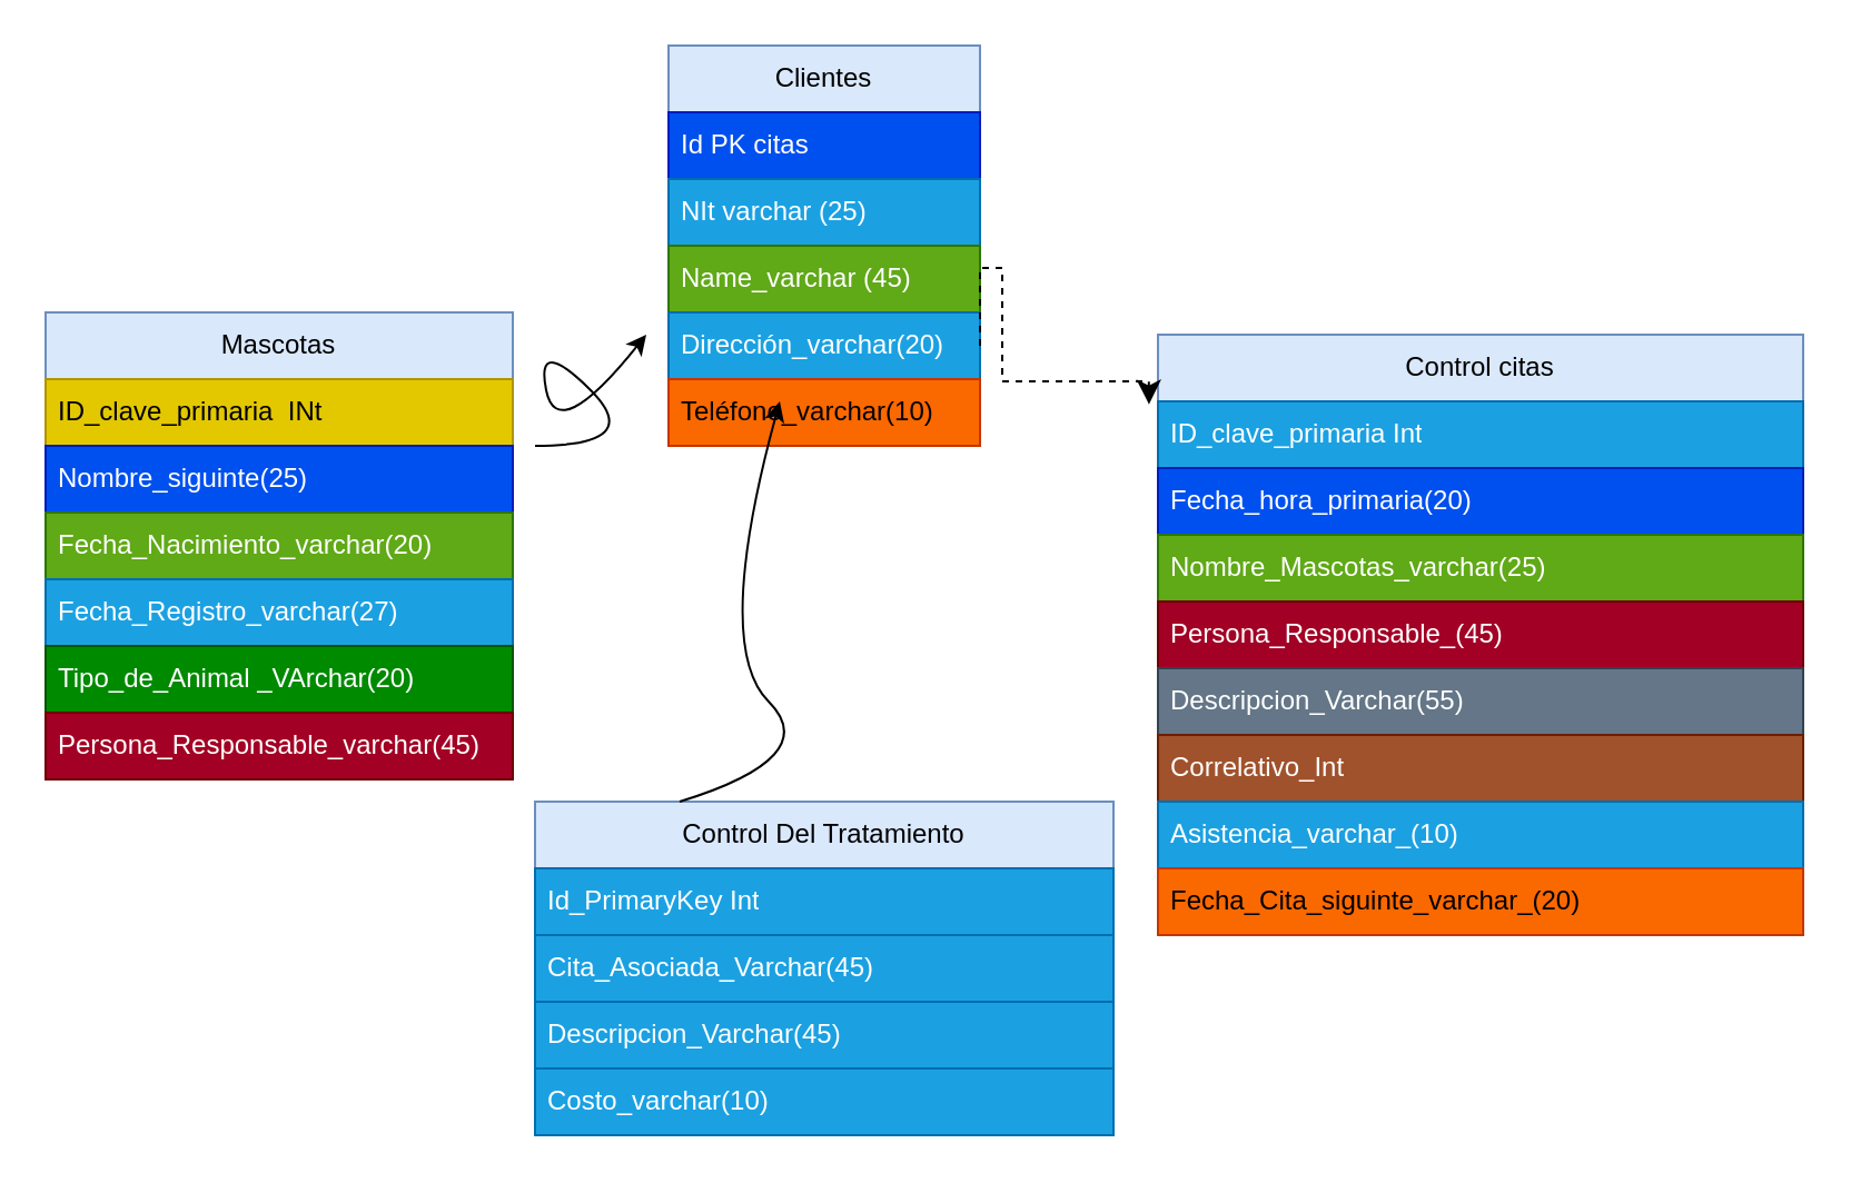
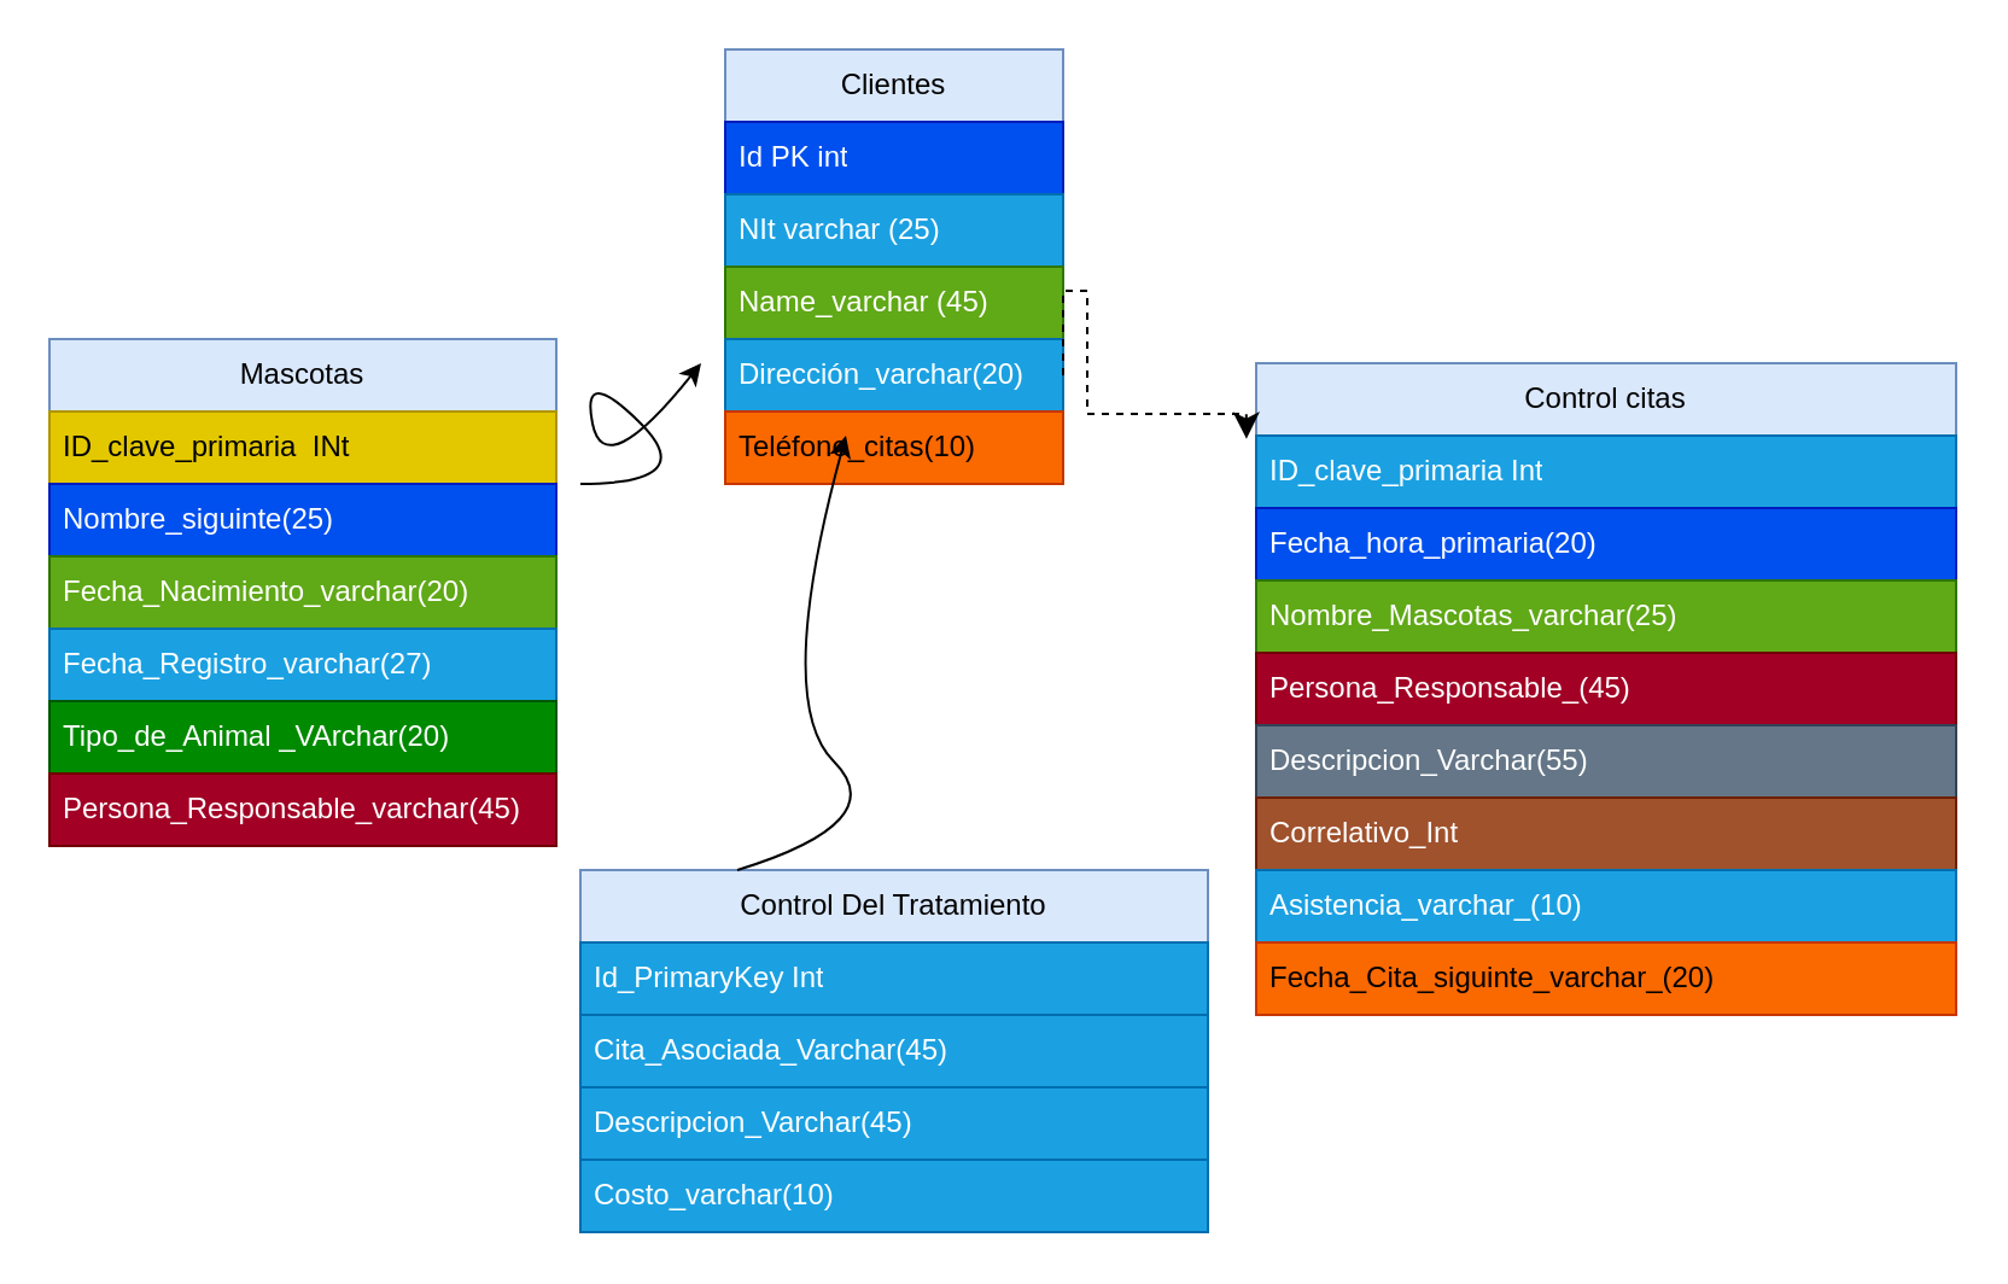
- <mxCell id="3" value="&lt;font style=&quot;vertical-align: inherit;&quot;&gt;&lt;font style=&quot;vertical-align: inherit;&quot;&gt;Id PK citas&lt;/font&gt;&lt;/font&gt;" style="text;strokeColor=#001DBC;fillColor=#0050ef;align=left;verticalAlign=middle;spacingLeft=4;spacingRight=4;overflow=hidden;points=[[0,0.5],[1,0.5]];portConstraint=eastwest;rotatable=0;whiteSpace=wrap;html=1;fontColor=#ffffff;" parent="2" vertex="1"><mxGeometry y="30" width="140" height="30" as="geometry" /></mxCell>
+ <mxCell id="3" value="&lt;font style=&quot;vertical-align: inherit;&quot;&gt;&lt;font style=&quot;vertical-align: inherit;&quot;&gt;Id PK int&lt;/font&gt;&lt;/font&gt;" style="text;strokeColor=#001DBC;fillColor=#0050ef;align=left;verticalAlign=middle;spacingLeft=4;spacingRight=4;overflow=hidden;points=[[0,0.5],[1,0.5]];portConstraint=eastwest;rotatable=0;whiteSpace=wrap;html=1;fontColor=#ffffff;" parent="2" vertex="1"><mxGeometry y="30" width="140" height="30" as="geometry" /></mxCell>
- <mxCell id="7" value="&lt;font style=&quot;vertical-align: inherit;&quot;&gt;&lt;font style=&quot;vertical-align: inherit;&quot;&gt;Teléfono_varchar(10)&lt;/font&gt;&lt;/font&gt;" style="text;strokeColor=#C73500;fillColor=#fa6800;align=left;verticalAlign=middle;spacingLeft=4;spacingRight=4;overflow=hidden;points=[[0,0.5],[1,0.5]];portConstraint=eastwest;rotatable=0;whiteSpace=wrap;html=1;fontColor=#000000;" parent="2" vertex="1"><mxGeometry y="150" width="140" height="30" as="geometry" /></mxCell>
+ <mxCell id="7" value="&lt;font style=&quot;vertical-align: inherit;&quot;&gt;&lt;font style=&quot;vertical-align: inherit;&quot;&gt;Teléfono_citas(10)&lt;/font&gt;&lt;/font&gt;" style="text;strokeColor=#C73500;fillColor=#fa6800;align=left;verticalAlign=middle;spacingLeft=4;spacingRight=4;overflow=hidden;points=[[0,0.5],[1,0.5]];portConstraint=eastwest;rotatable=0;whiteSpace=wrap;html=1;fontColor=#000000;" parent="2" vertex="1"><mxGeometry y="150" width="140" height="30" as="geometry" /></mxCell>
